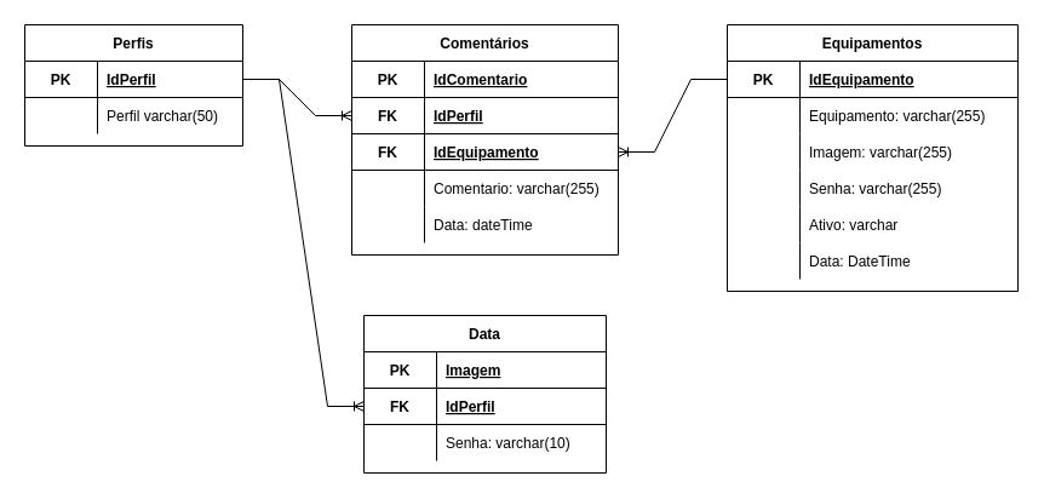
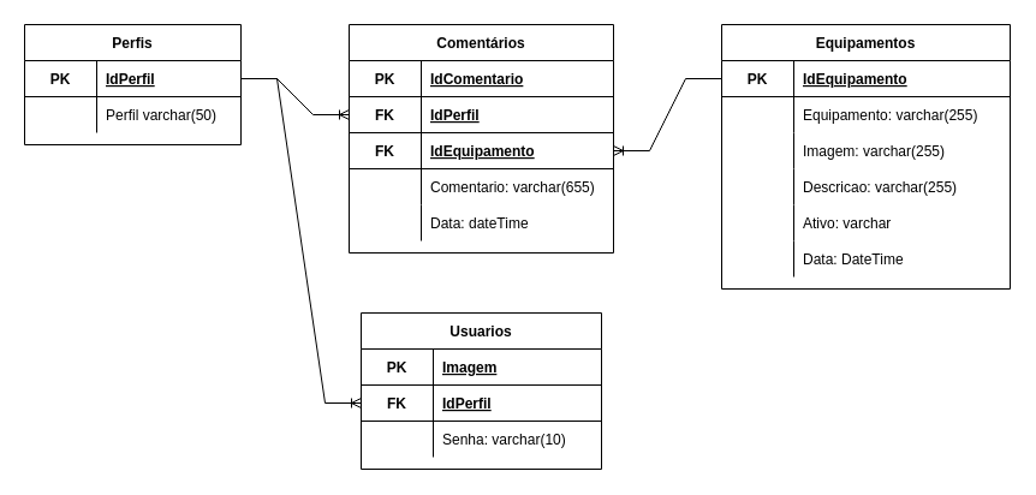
- <mxCell id="21" value="Comentario: varchar(255)" style="shape=partialRectangle;connectable=0;fillColor=none;top=0;left=0;bottom=0;right=0;align=left;spacingLeft=6;overflow=hidden;" vertex="1" parent="19"><mxGeometry x="60" width="160" height="30" as="geometry"><mxRectangle width="160" height="30" as="alternateBounds" /></mxGeometry></mxCell>
+ <mxCell id="21" value="Comentario: varchar(655)" style="shape=partialRectangle;connectable=0;fillColor=none;top=0;left=0;bottom=0;right=0;align=left;spacingLeft=6;overflow=hidden;" vertex="1" parent="19"><mxGeometry x="60" width="160" height="30" as="geometry"><mxRectangle width="160" height="30" as="alternateBounds" /></mxGeometry></mxCell>
- <mxCell id="47" value="Senha: varchar(255)" style="shape=partialRectangle;connectable=0;fillColor=none;top=0;left=0;bottom=0;right=0;align=left;spacingLeft=6;overflow=hidden;" vertex="1" parent="45"><mxGeometry x="60" width="180" height="30" as="geometry"><mxRectangle width="180" height="30" as="alternateBounds" /></mxGeometry></mxCell>
+ <mxCell id="47" value="Descricao: varchar(255)" style="shape=partialRectangle;connectable=0;fillColor=none;top=0;left=0;bottom=0;right=0;align=left;spacingLeft=6;overflow=hidden;" vertex="1" parent="45"><mxGeometry x="60" width="180" height="30" as="geometry"><mxRectangle width="180" height="30" as="alternateBounds" /></mxGeometry></mxCell>
- <mxCell id="25" value="Data" style="shape=table;startSize=30;container=1;collapsible=1;childLayout=tableLayout;fixedRows=1;rowLines=0;fontStyle=1;align=center;resizeLast=1;" vertex="1" parent="1"><mxGeometry x="300" y="260" width="200" height="130" as="geometry" /></mxCell>
+ <mxCell id="25" value="Usuarios" style="shape=table;startSize=30;container=1;collapsible=1;childLayout=tableLayout;fixedRows=1;rowLines=0;fontStyle=1;align=center;resizeLast=1;" vertex="1" parent="1"><mxGeometry x="300" y="260" width="200" height="130" as="geometry" /></mxCell>
